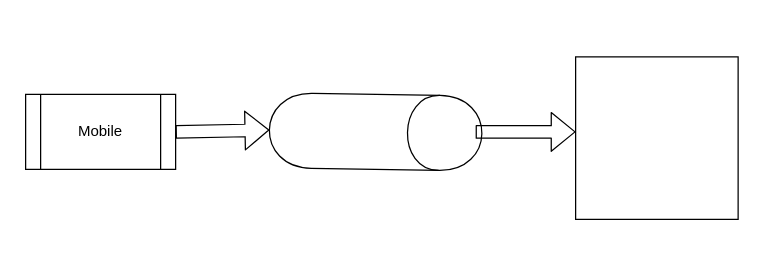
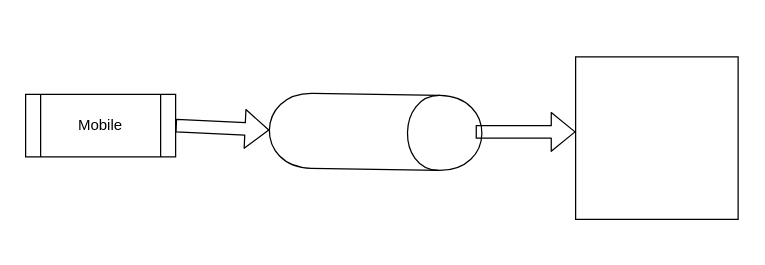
- <mxCell id="2" value="Mobile" style="shape=process;whiteSpace=wrap;html=1;backgroundOutline=1;" vertex="1" parent="1"><mxGeometry x="20" y="75" width="120" height="60" as="geometry" /></mxCell>
+ <mxCell id="2" value="Mobile" style="shape=process;whiteSpace=wrap;html=1;backgroundOutline=1;" vertex="1" parent="1"><mxGeometry x="20" y="75" width="120" height="50" as="geometry" /></mxCell>
